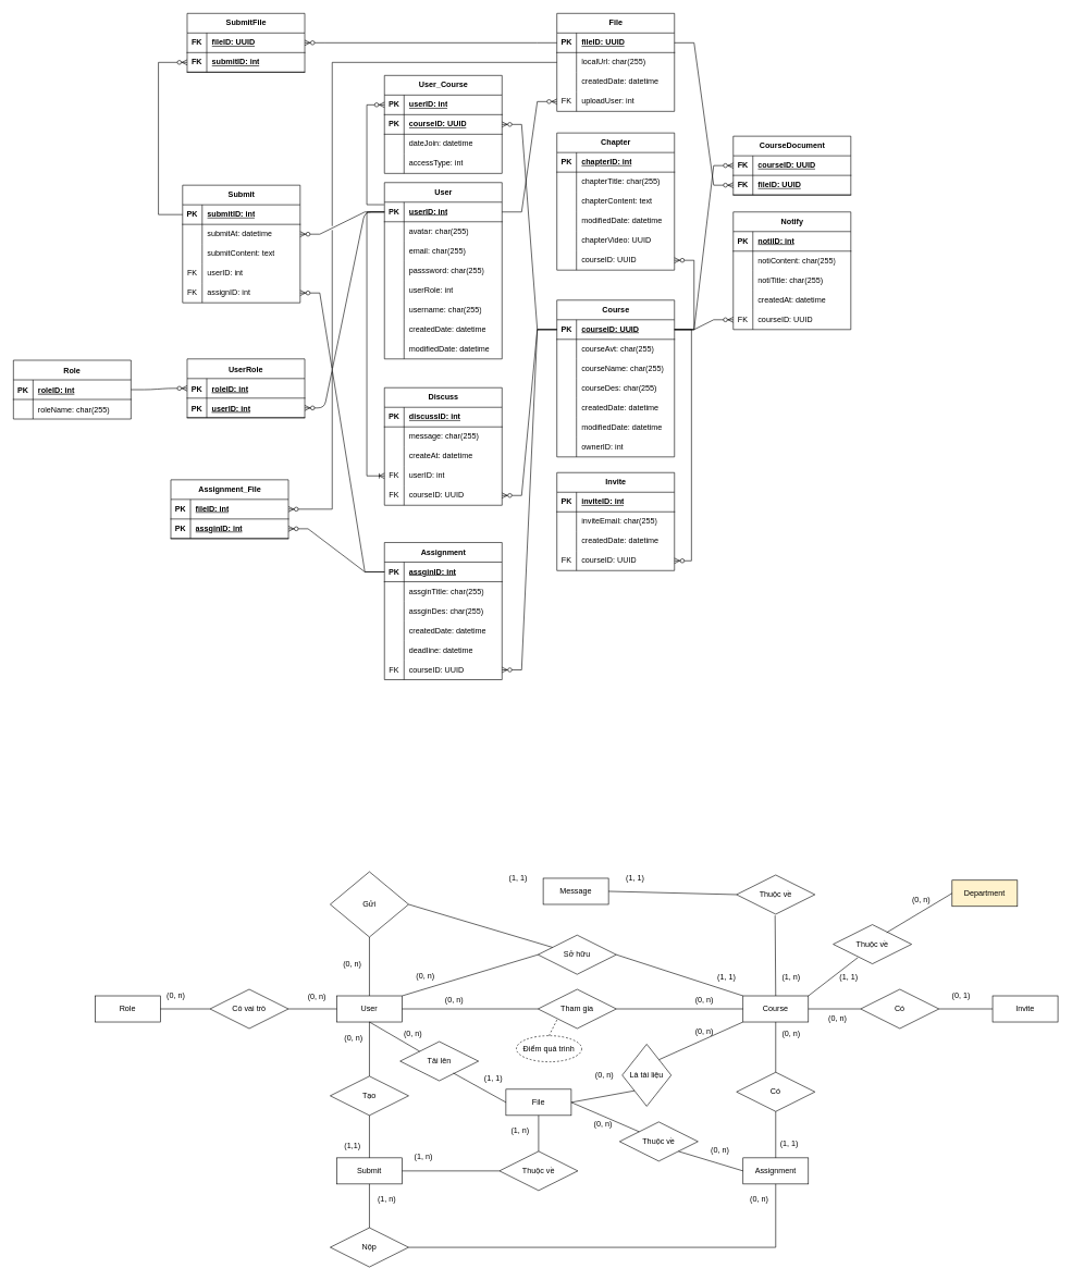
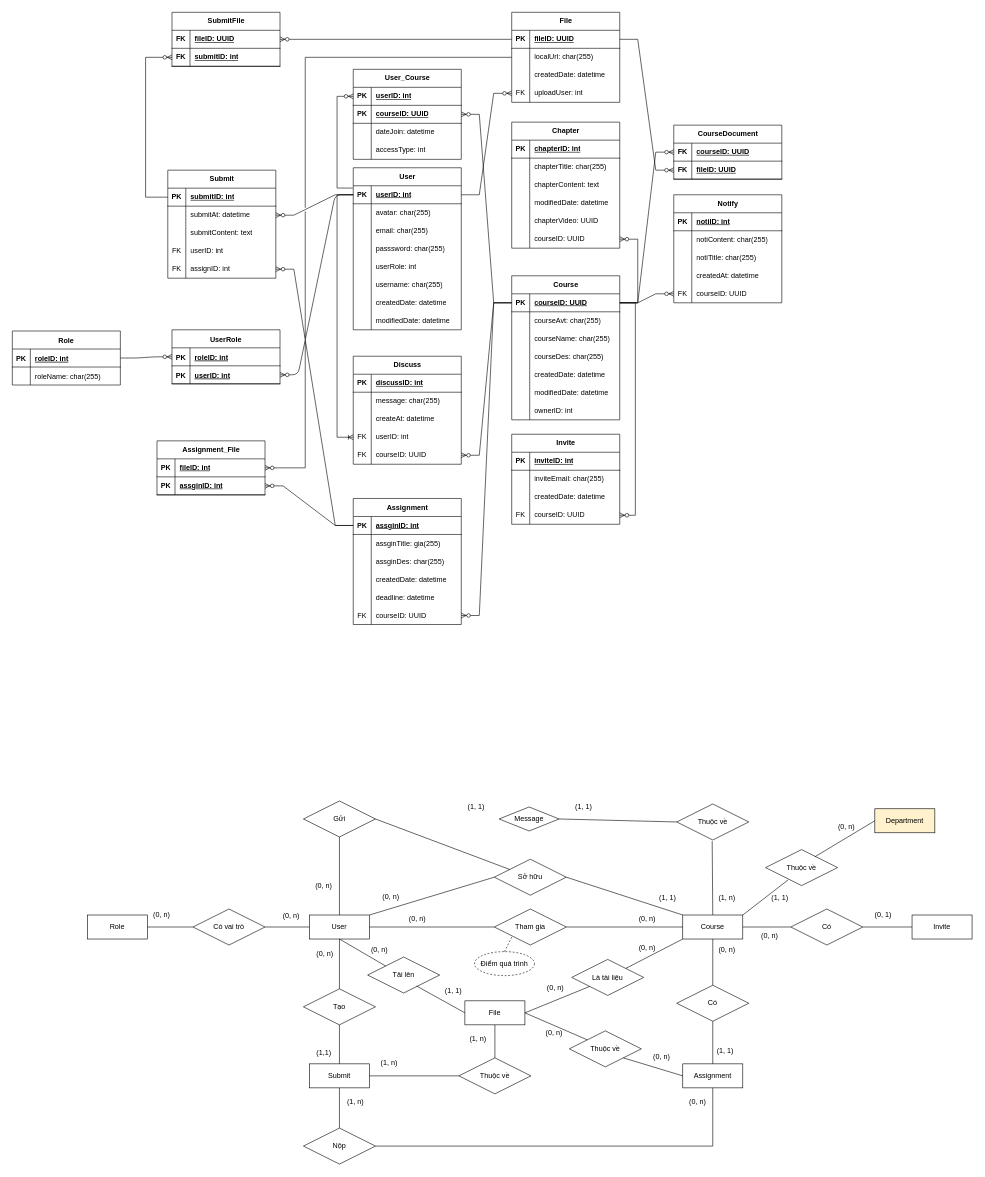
- <mxCell id="117" value="assginTitle: char(255)" style="shape=partialRectangle;connectable=0;fillColor=none;top=0;left=0;bottom=0;right=0;align=left;spacingLeft=6;overflow=hidden;whiteSpace=wrap;html=1;" parent="115" vertex="1"><mxGeometry x="30" width="150" height="30" as="geometry"><mxRectangle width="150" height="30" as="alternateBounds" /></mxGeometry></mxCell>
+ <mxCell id="117" value="assginTitle: gia(255)" style="shape=partialRectangle;connectable=0;fillColor=none;top=0;left=0;bottom=0;right=0;align=left;spacingLeft=6;overflow=hidden;whiteSpace=wrap;html=1;" parent="115" vertex="1"><mxGeometry x="30" width="150" height="30" as="geometry"><mxRectangle width="150" height="30" as="alternateBounds" /></mxGeometry></mxCell>
- <mxCell id="284" value="Message" style="whiteSpace=wrap;html=1;align=center;" vertex="1" parent="1"><mxGeometry x="831" y="1344" width="100" height="40" as="geometry" /></mxCell>
+ <mxCell id="284" value="Message" style="rhombus;whiteSpace=wrap;html=1;align=center;" vertex="1" parent="1"><mxGeometry x="831" y="1344" width="100" height="40" as="geometry" /></mxCell>
- <mxCell id="285" value="Gửi" style="shape=rhombus;perimeter=rhombusPerimeter;whiteSpace=wrap;html=1;align=center;" vertex="1" parent="1"><mxGeometry x="505" y="1334" width="120" height="100" as="geometry" /></mxCell>
+ <mxCell id="285" value="Gửi" style="shape=rhombus;perimeter=rhombusPerimeter;whiteSpace=wrap;html=1;align=center;" vertex="1" parent="1"><mxGeometry x="505" y="1334" width="120" height="60" as="geometry" /></mxCell>
- <mxCell id="258" value="Là tài liệu" style="shape=rhombus;perimeter=rhombusPerimeter;whiteSpace=wrap;html=1;align=center;" vertex="1" parent="1"><mxGeometry x="952" y="1598" width="75" height="95" as="geometry" /></mxCell>
+ <mxCell id="258" value="Là tài liệu" style="shape=rhombus;perimeter=rhombusPerimeter;whiteSpace=wrap;html=1;align=center;" vertex="1" parent="1"><mxGeometry x="952" y="1598" width="120" height="60" as="geometry" /></mxCell>
